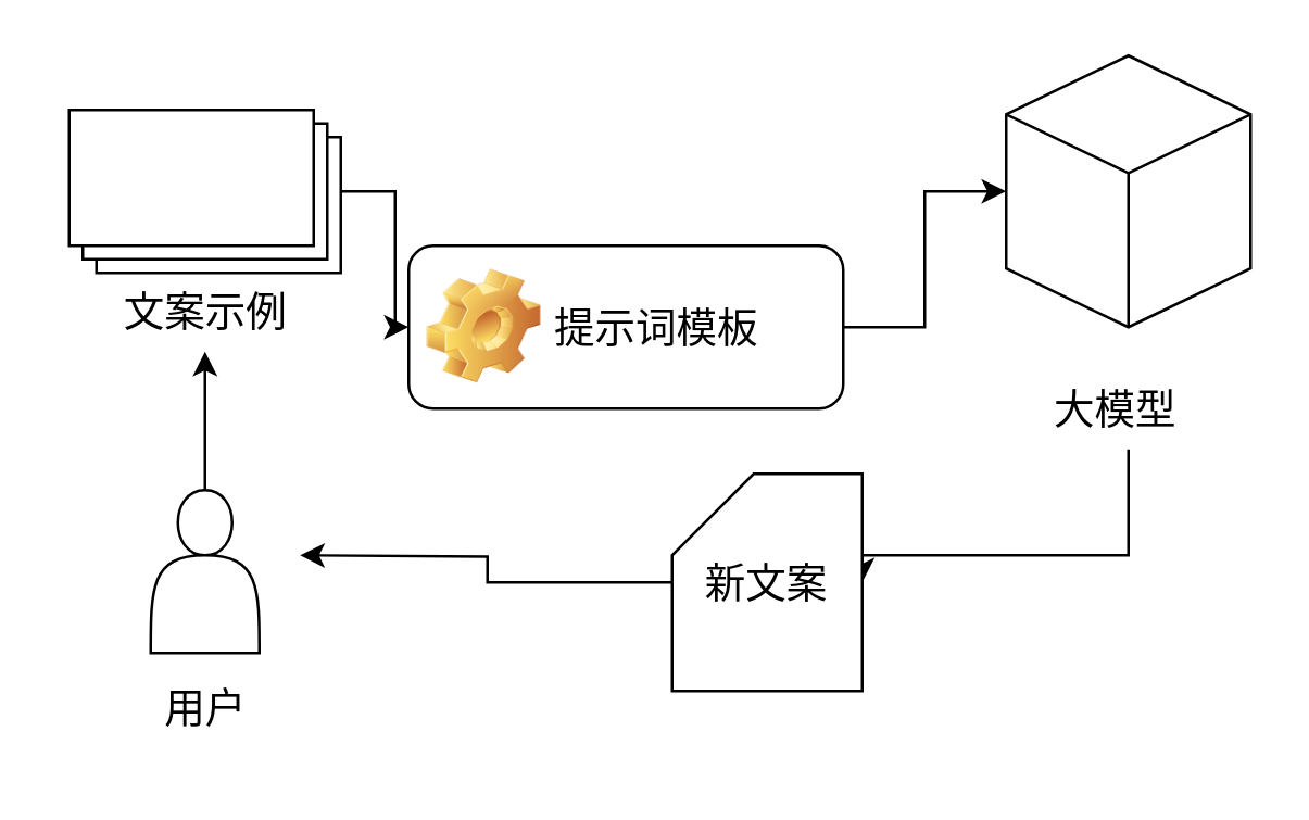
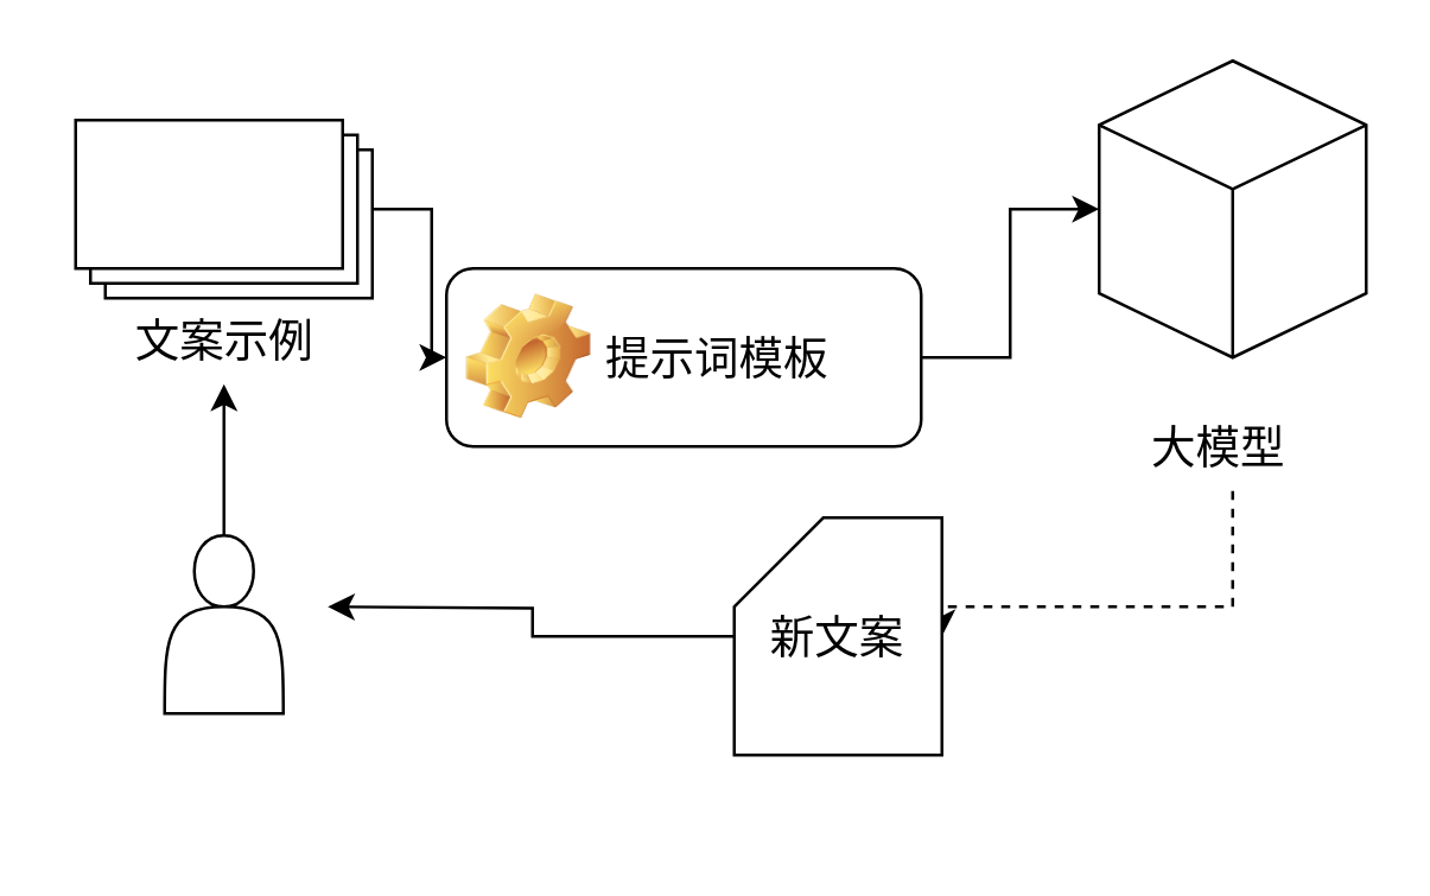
- <mxCell id="9" style="edgeStyle=orthogonalEdgeStyle;rounded=0;orthogonalLoop=1;jettySize=auto;html=1;entryX=1;entryY=0.5;entryDx=0;entryDy=0;entryPerimeter=0;fontSize=15;fontStyle=0" parent="1" source="10" target="16" edge="1"><mxGeometry relative="1" as="geometry"><mxPoint x="415" y="170" as="sourcePoint" /><Array as="points"><mxPoint x="415" y="204" /></Array></mxGeometry></mxCell>
+ <mxCell id="9" style="edgeStyle=orthogonalEdgeStyle;rounded=0;orthogonalLoop=1;jettySize=auto;html=1;entryX=1;entryY=0.5;entryDx=0;entryDy=0;entryPerimeter=0;fontSize=15;fontStyle=0;dashed=1;" parent="1" source="10" target="16" edge="1"><mxGeometry relative="1" as="geometry"><mxPoint x="415" y="170" as="sourcePoint" /><Array as="points"><mxPoint x="415" y="204" /></Array></mxGeometry></mxCell>
- <mxCell id="13" value="用户" style="text;html=1;align=center;verticalAlign=middle;resizable=0;points=[];autosize=1;strokeColor=none;fillColor=none;fontSize=15;fontStyle=0" parent="11" vertex="1"><mxGeometry x="10" y="65" width="50" height="30" as="geometry" /></mxCell>
